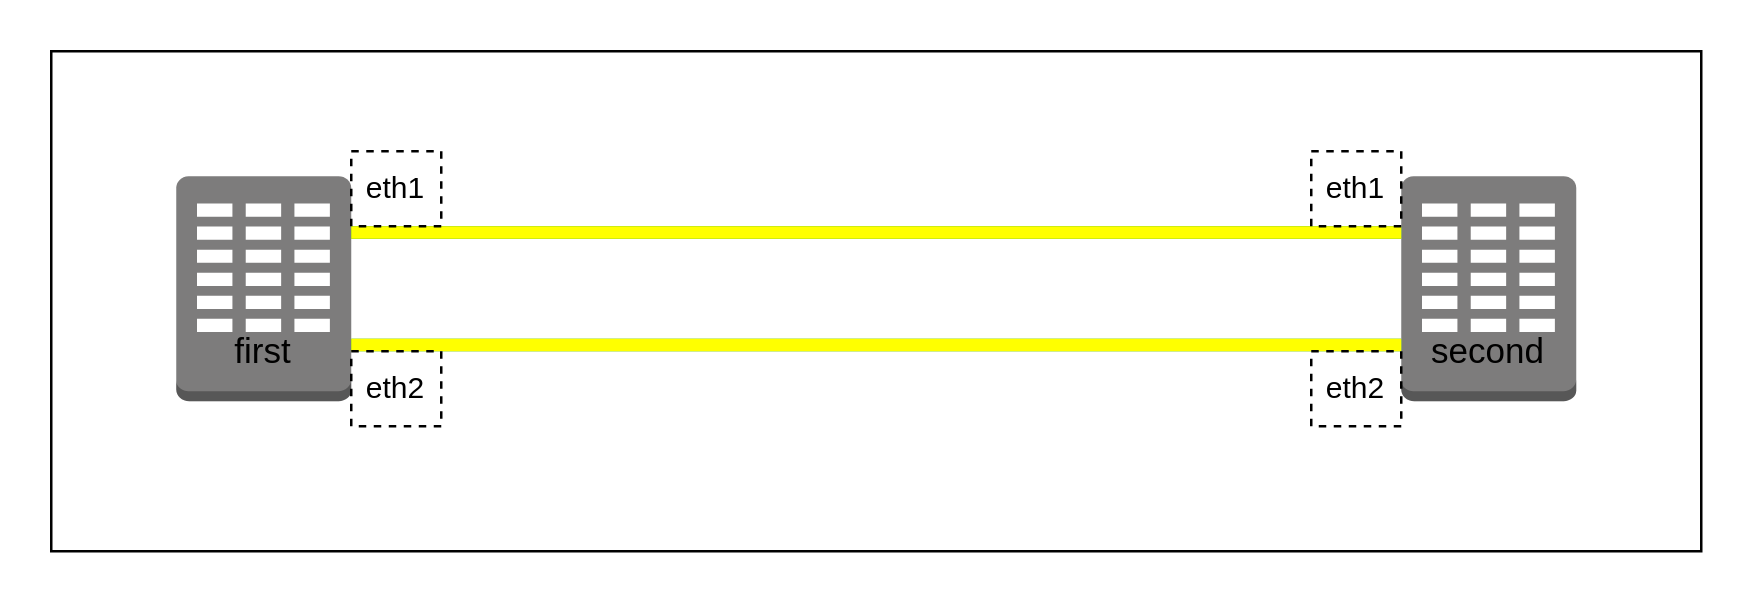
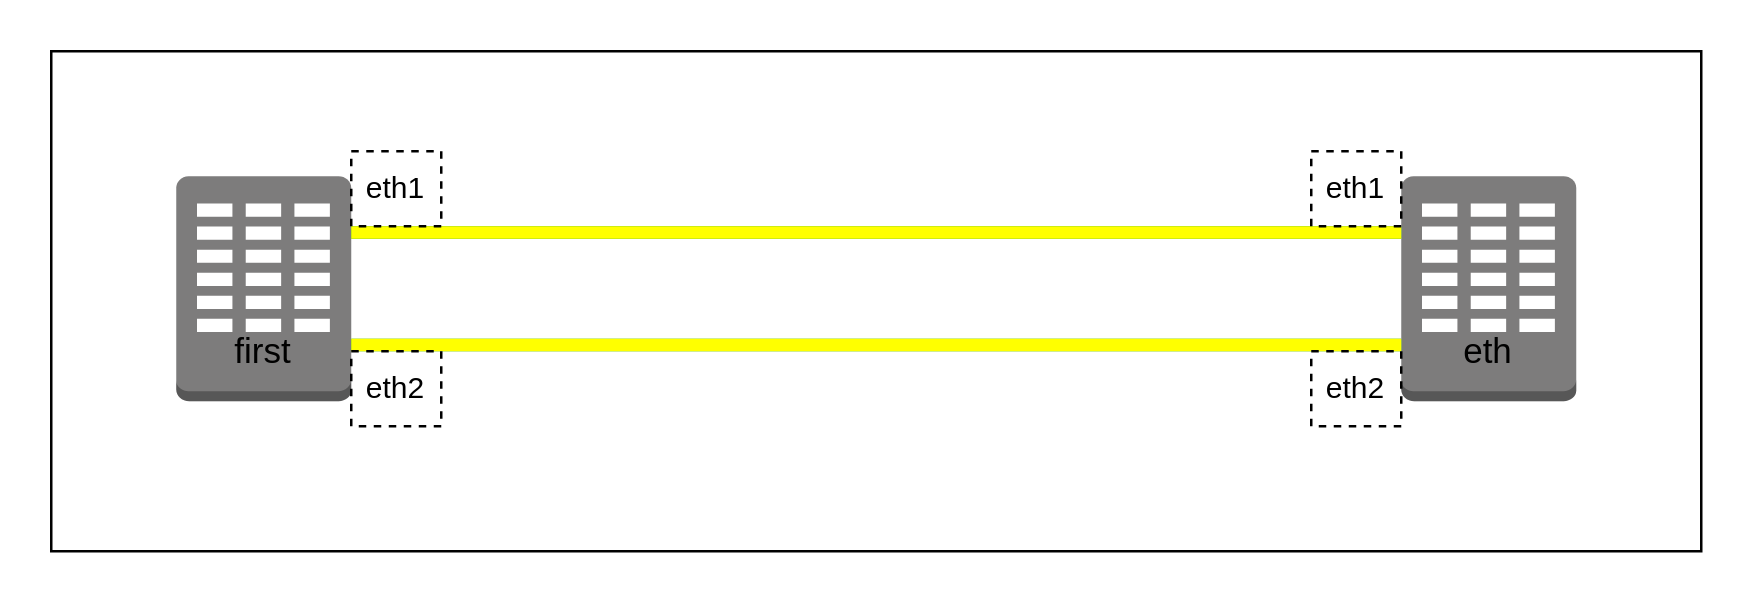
- <mxCell id="7" value="&lt;span style=&quot;font-size: 14px;&quot;&gt;second&lt;/span&gt;" style="text;html=1;align=center;verticalAlign=middle;whiteSpace=wrap;rounded=0;" vertex="1" parent="1"><mxGeometry x="560" y="110" width="70" height="60" as="geometry" /></mxCell>
+ <mxCell id="7" value="&lt;span style=&quot;font-size: 14px;&quot;&gt;eth&lt;/span&gt;" style="text;html=1;align=center;verticalAlign=middle;whiteSpace=wrap;rounded=0;" vertex="1" parent="1"><mxGeometry x="560" y="110" width="70" height="60" as="geometry" /></mxCell>
